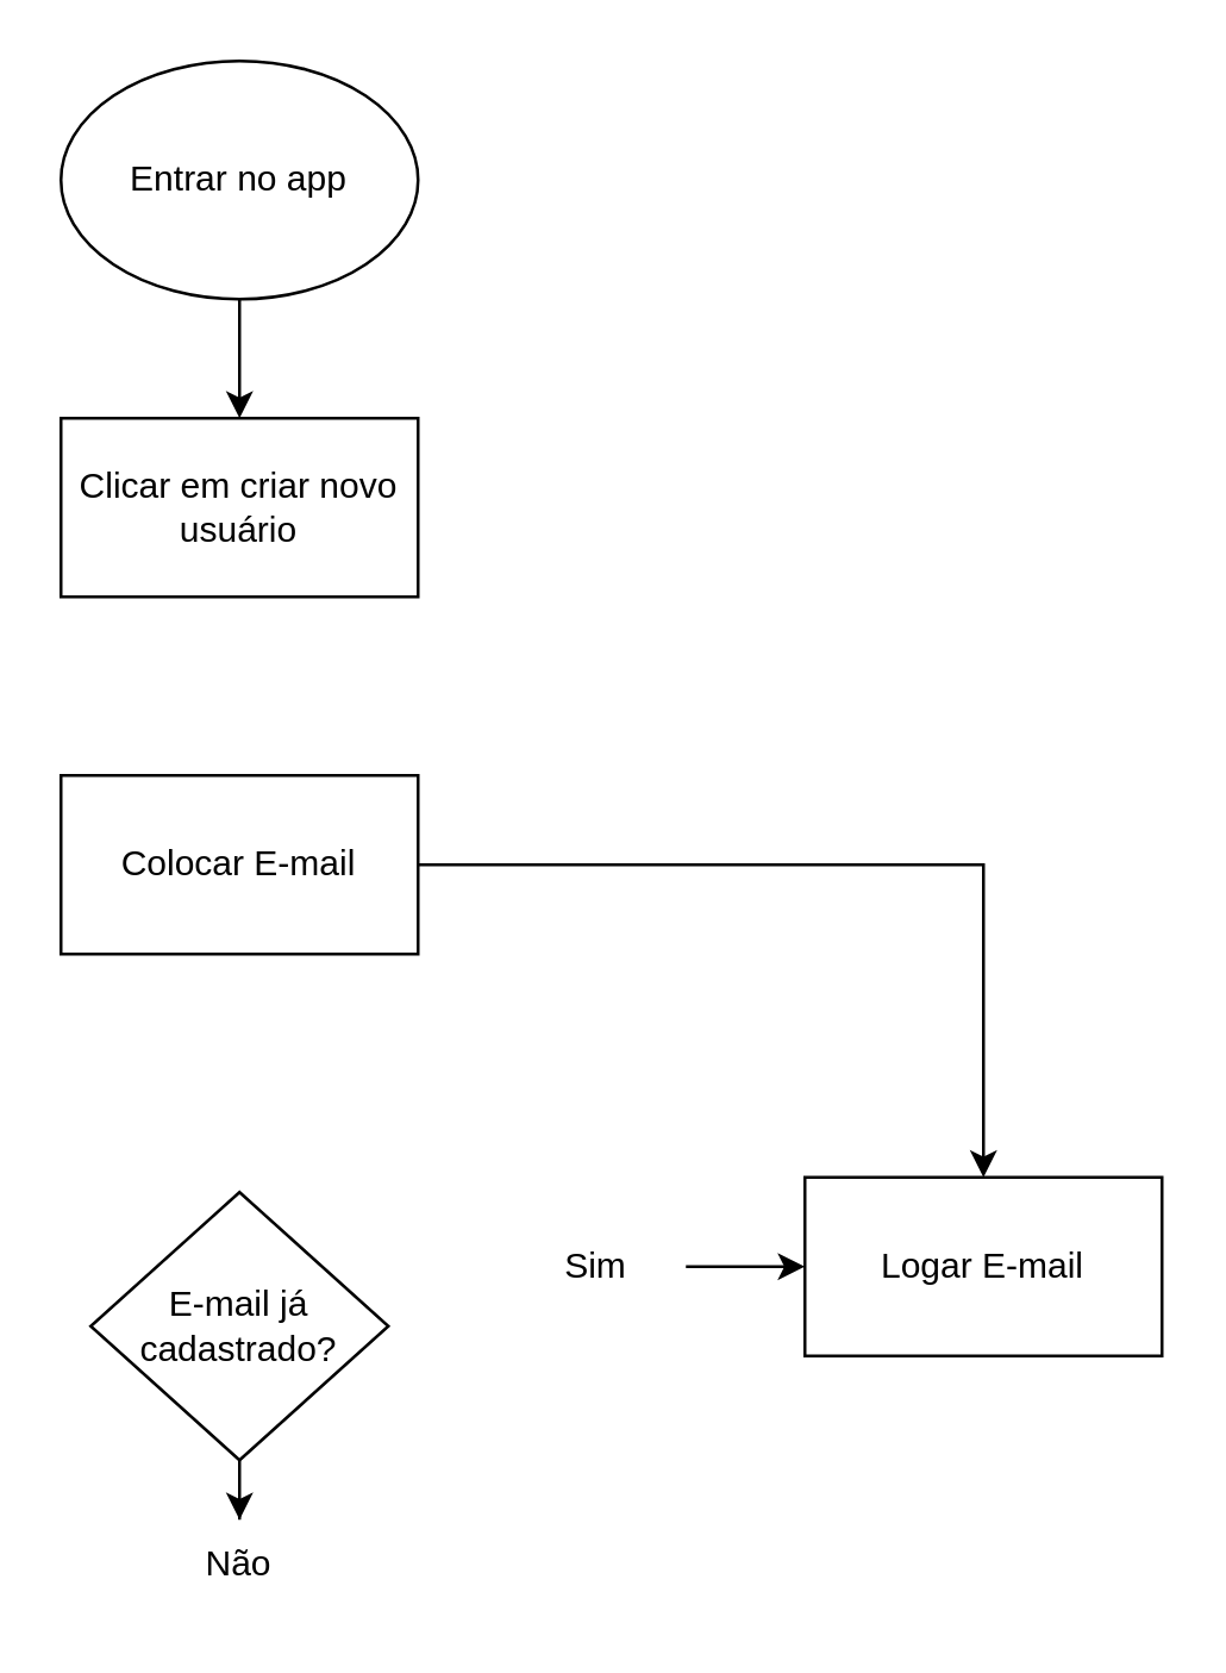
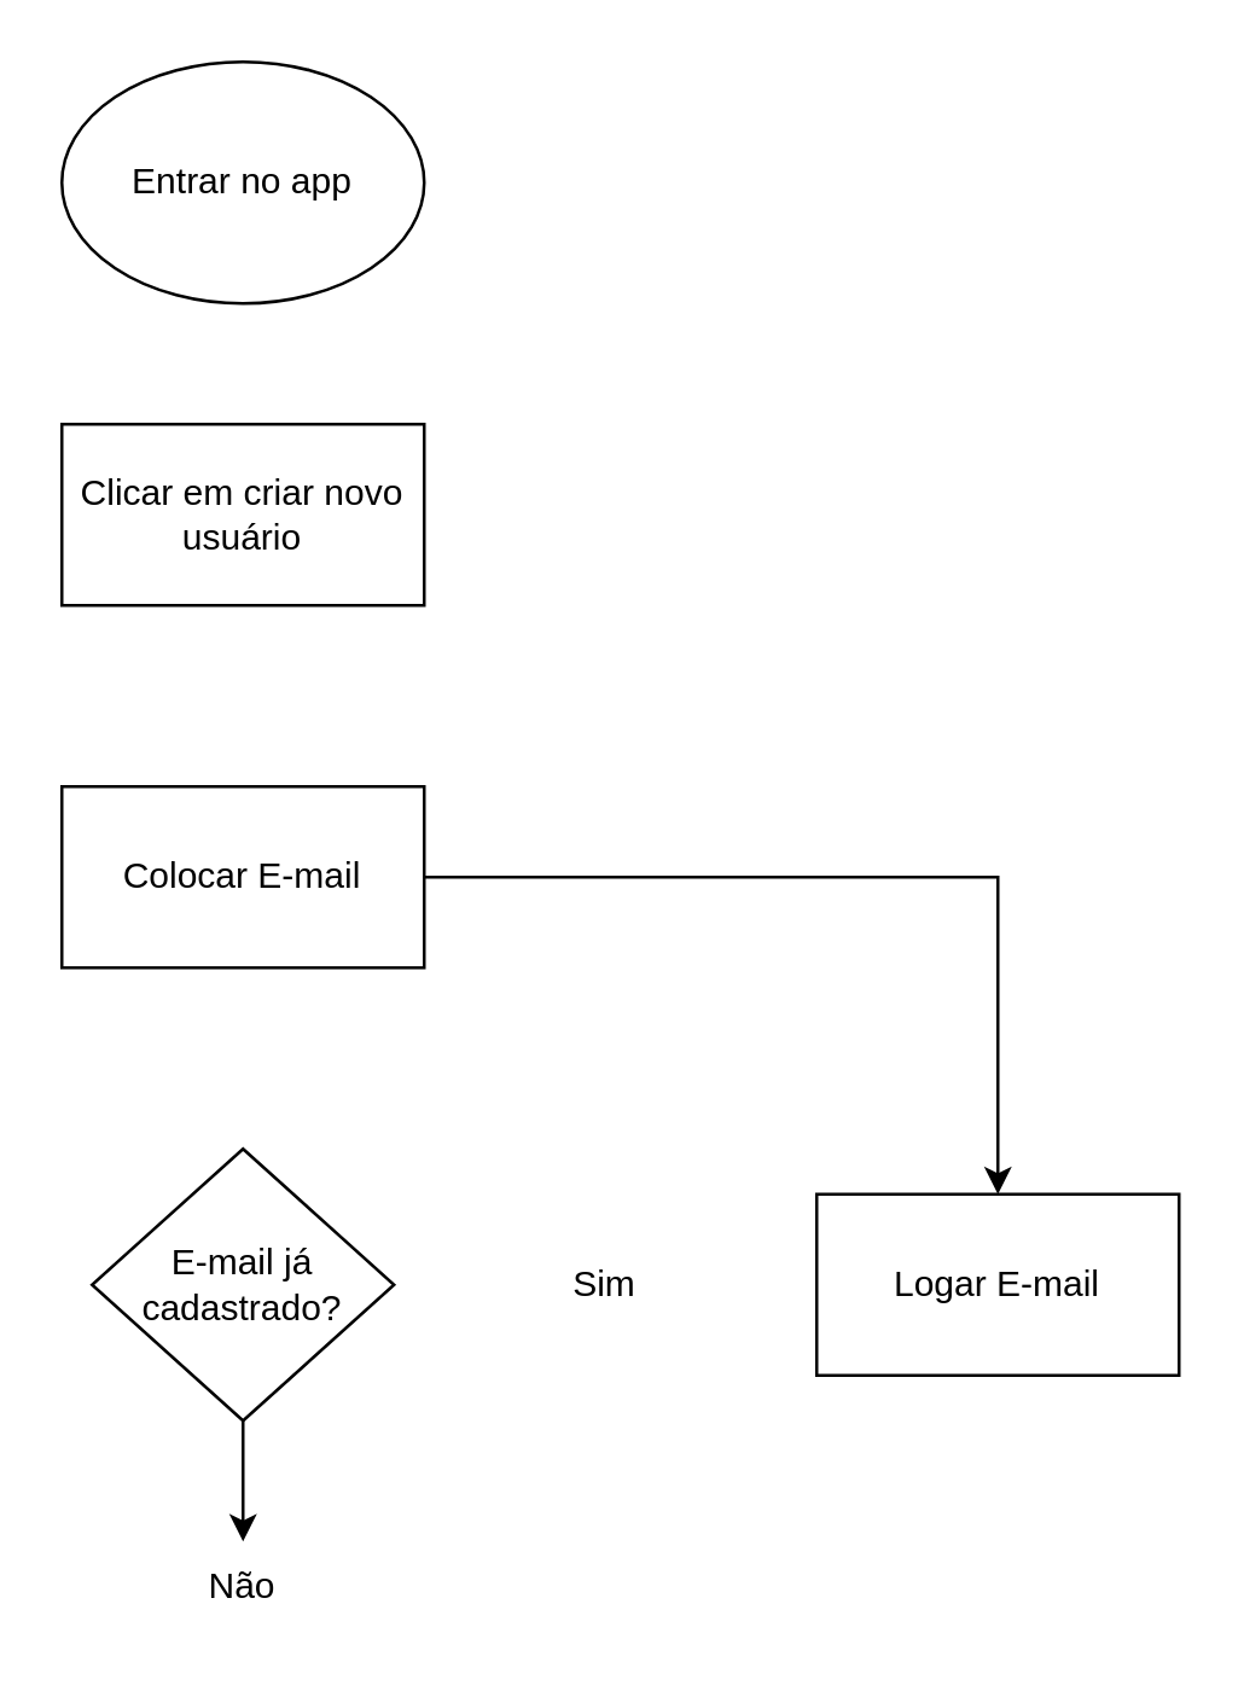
- <mxCell id="2" value="" style="edgeStyle=orthogonalEdgeStyle;rounded=0;orthogonalLoop=1;jettySize=auto;html=1;" edge="1" parent="1" source="3" target="4"><mxGeometry relative="1" as="geometry" /></mxCell>
- <mxCell id="9" value="" style="edgeStyle=orthogonalEdgeStyle;rounded=0;orthogonalLoop=1;jettySize=auto;html=1;" edge="1" parent="1" source="10" target="11"><mxGeometry relative="1" as="geometry" /></mxCell>
- <mxCell id="8" value="E-mail já cadastrado?" style="rhombus;whiteSpace=wrap;html=1;" vertex="1" parent="1"><mxGeometry x="30" y="400" width="100" height="90" as="geometry" /></mxCell>
+ <mxCell id="8" value="E-mail já cadastrado?" style="rhombus;whiteSpace=wrap;html=1;" vertex="1" parent="1"><mxGeometry x="30" y="380" width="100" height="90" as="geometry" /></mxCell>
